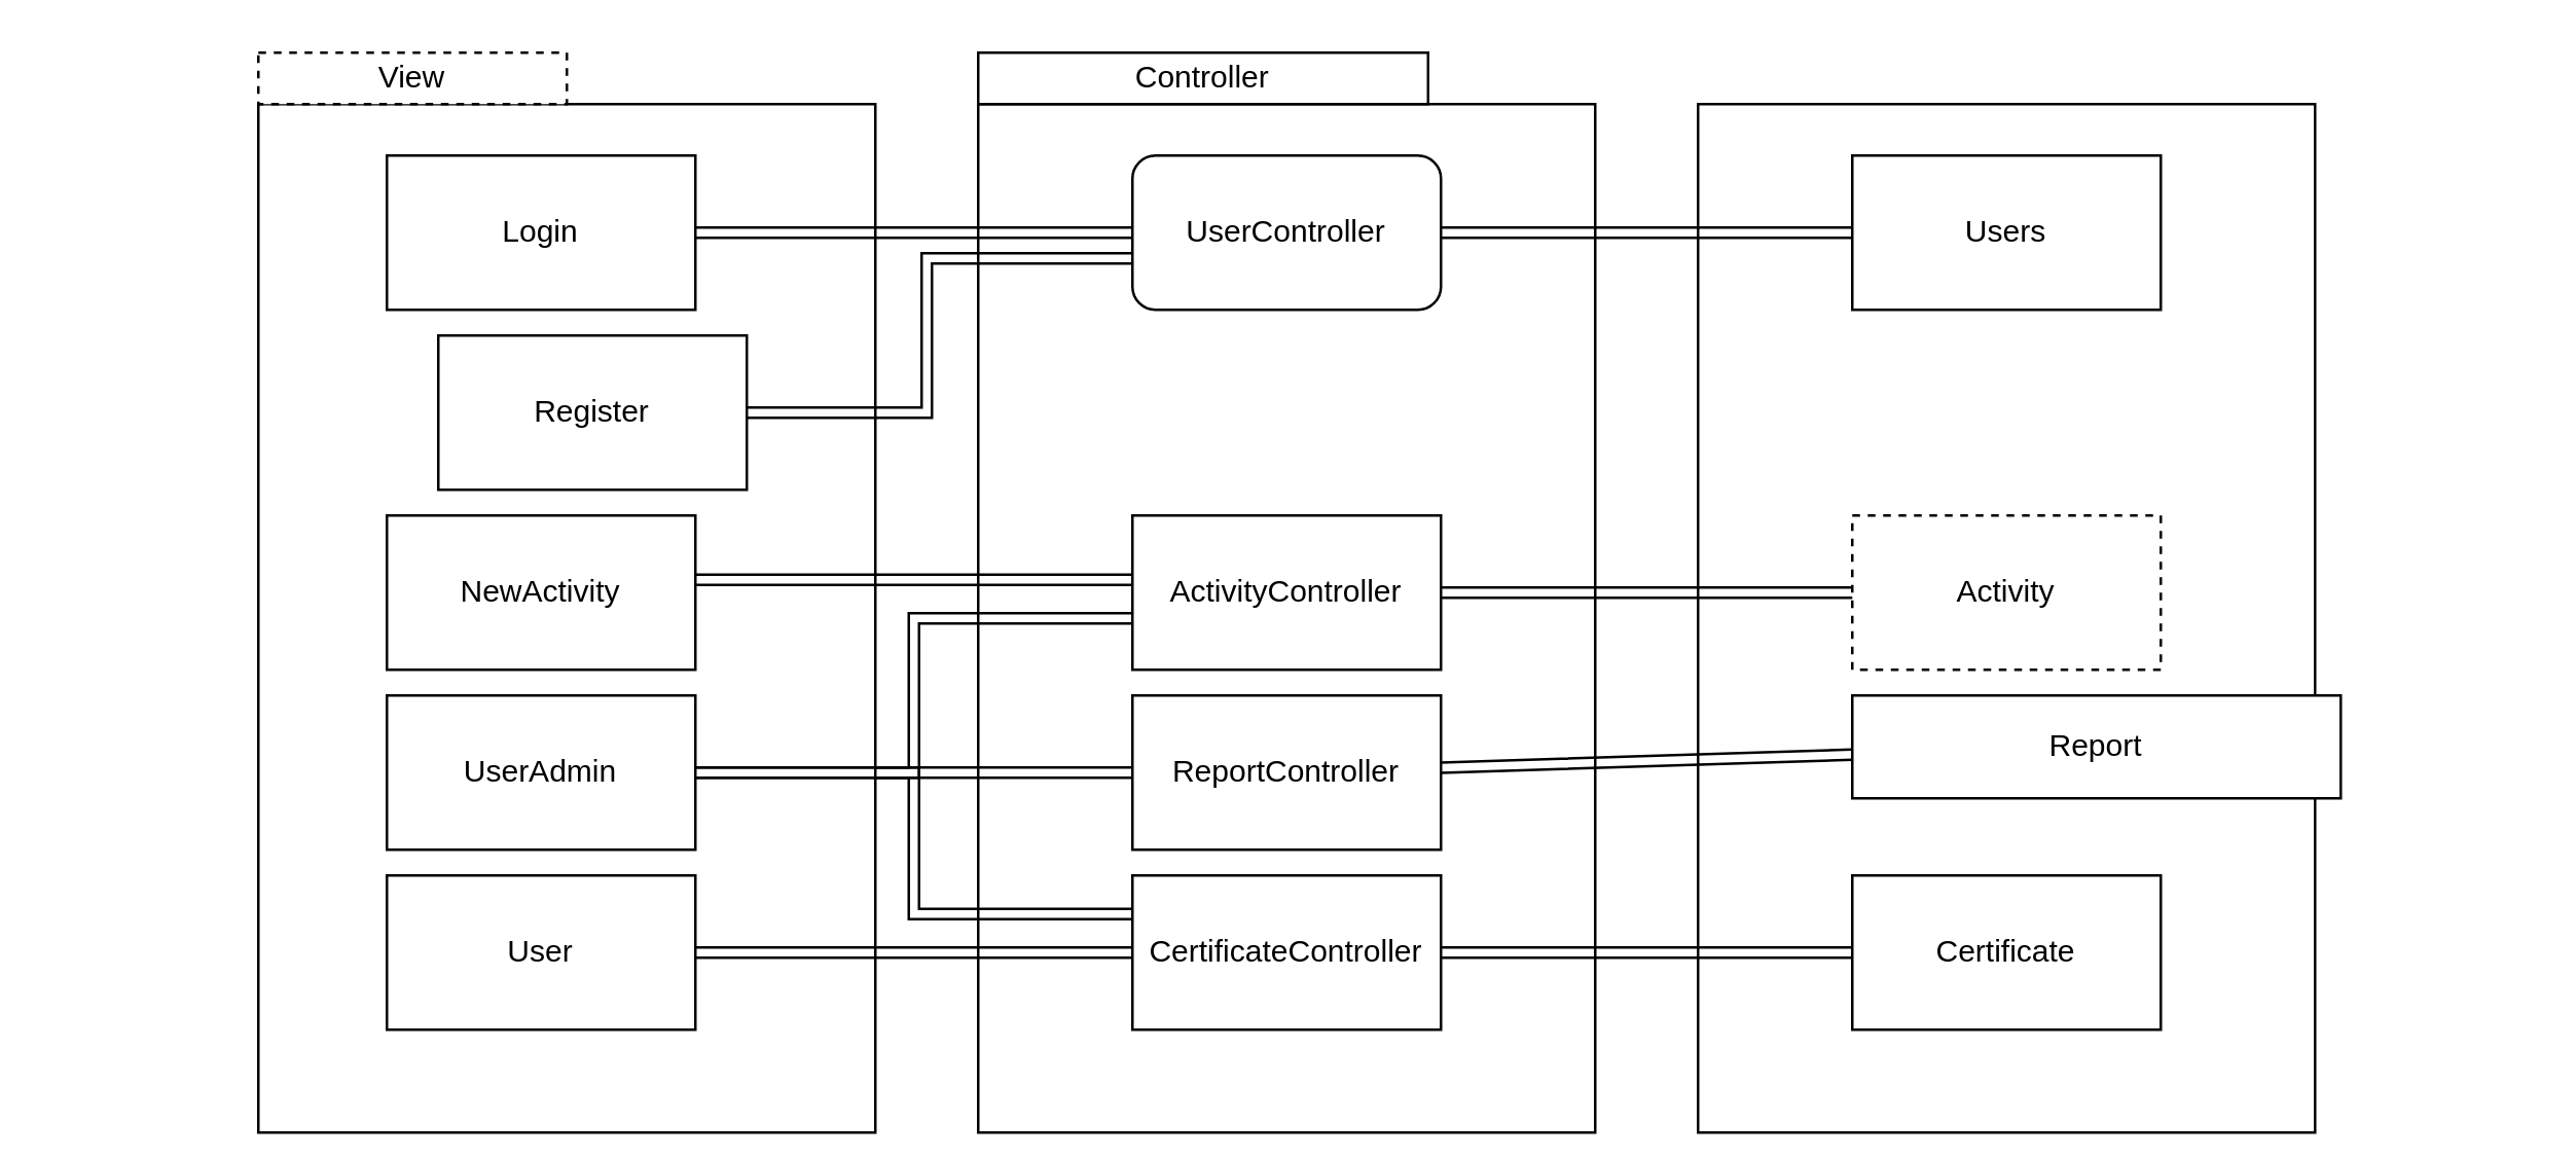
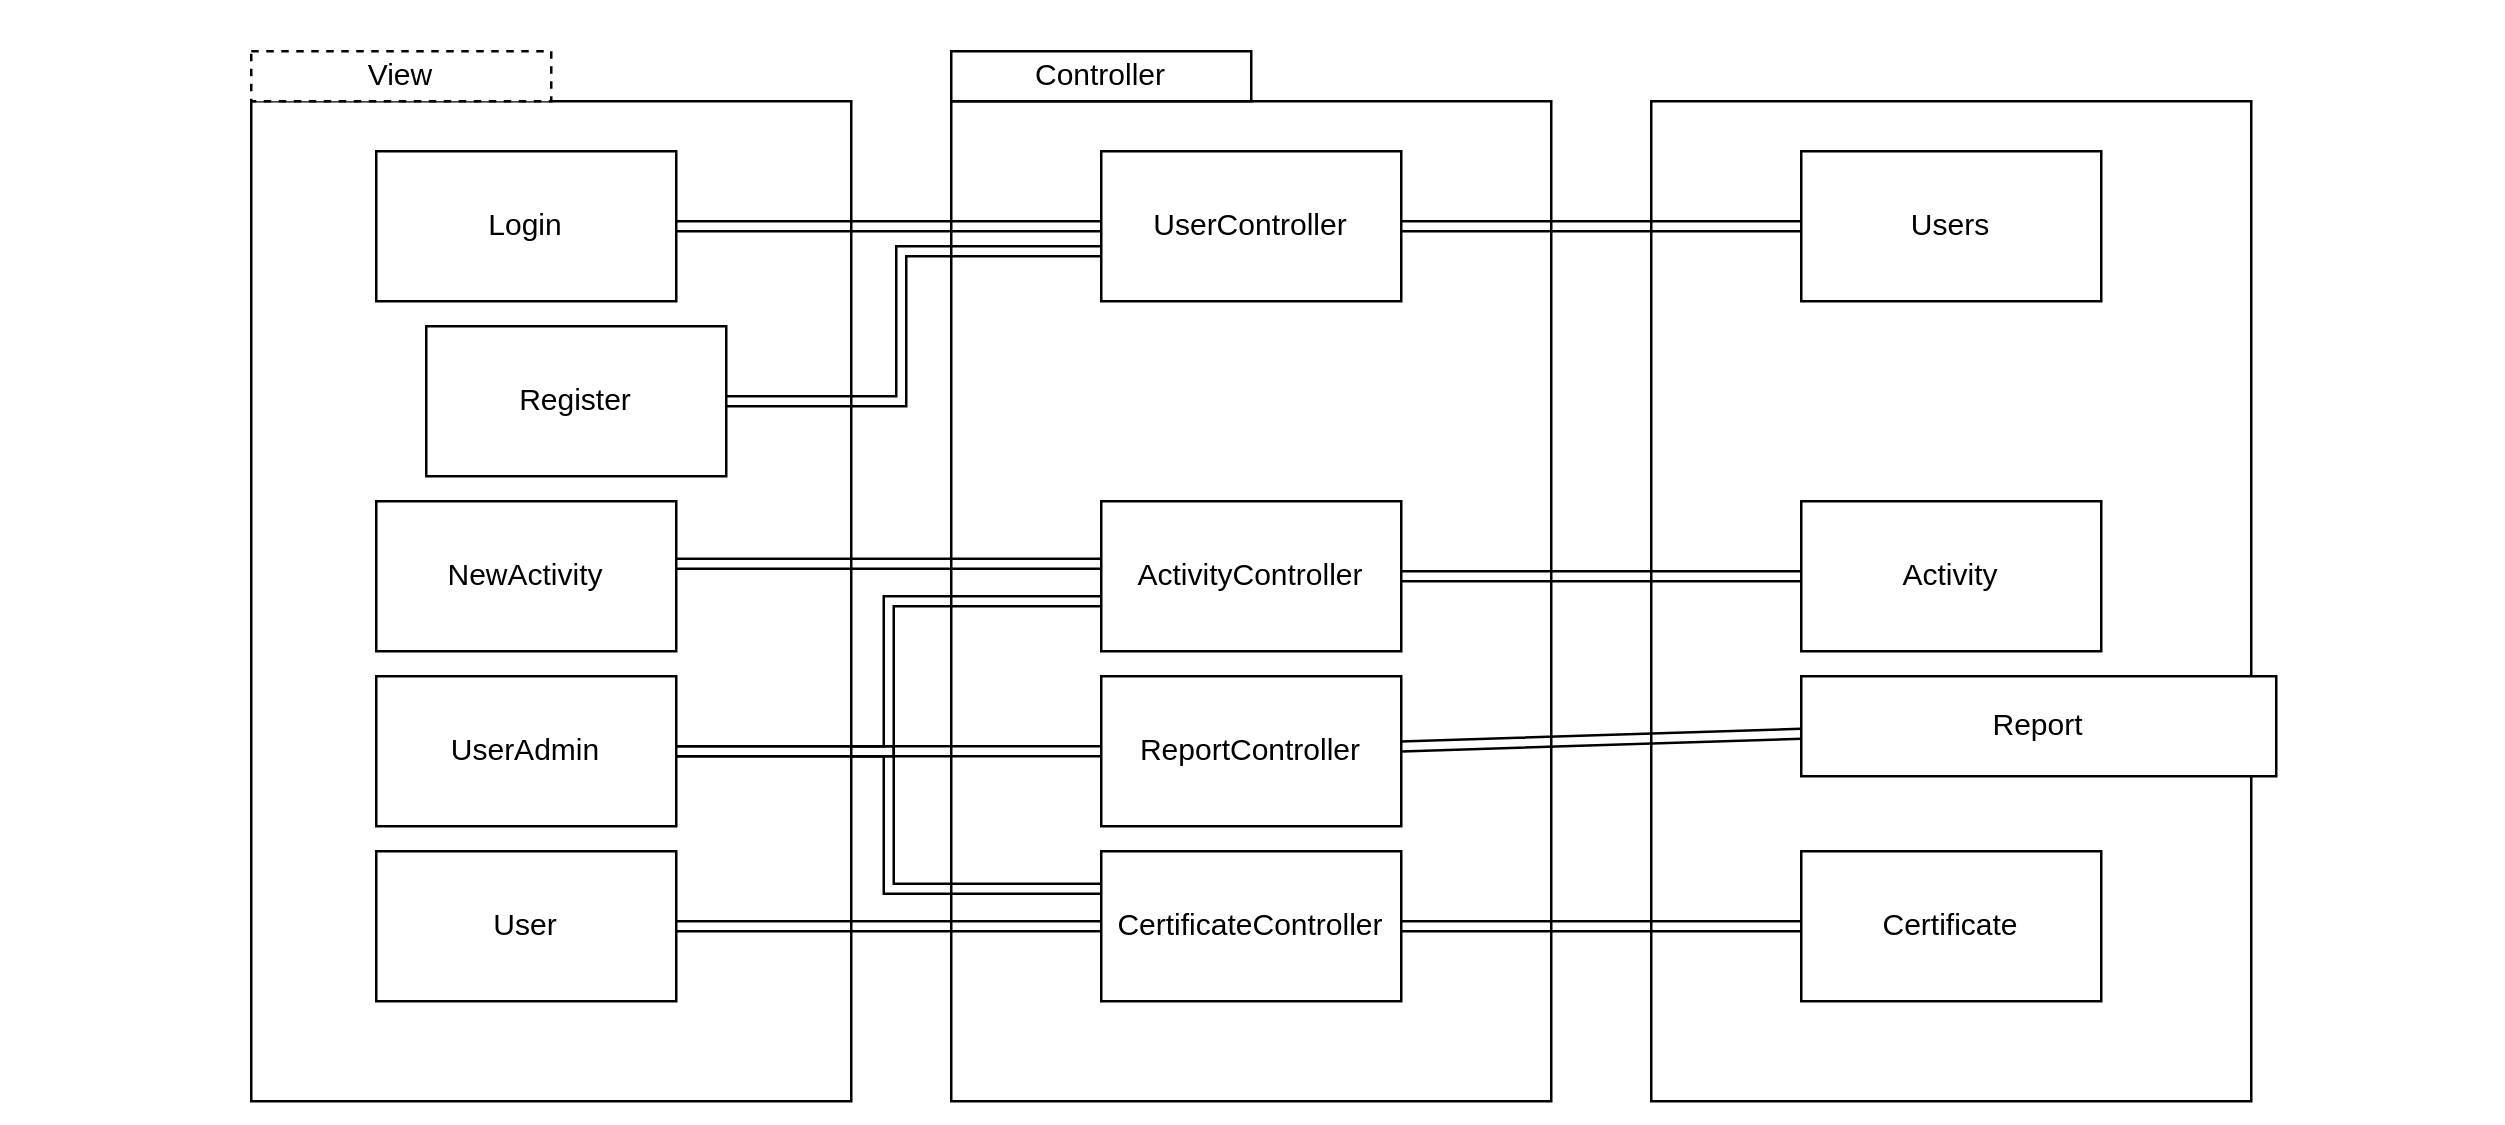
- <mxCell id="6" value="Controller" style="rounded=0;whiteSpace=wrap;html=1;" parent="1" vertex="1"><mxGeometry x="380" y="20" width="175" height="20" as="geometry" /></mxCell>
+ <mxCell id="6" value="Controller" style="rounded=0;whiteSpace=wrap;html=1;" parent="1" vertex="1"><mxGeometry x="380" y="20" width="120" height="20" as="geometry" /></mxCell>
- <mxCell id="10" value="UserController" style="whiteSpace=wrap;html=1;rounded=1;" parent="1" vertex="1"><mxGeometry x="440" y="60" width="120" height="60" as="geometry" /></mxCell>
+ <mxCell id="10" value="UserController" style="rounded=0;whiteSpace=wrap;html=1;" parent="1" vertex="1"><mxGeometry x="440" y="60" width="120" height="60" as="geometry" /></mxCell>
- <mxCell id="11" value="Activity" style="rounded=0;whiteSpace=wrap;html=1;dashed=1;" parent="1" vertex="1"><mxGeometry x="720" y="200" width="120" height="60" as="geometry" /></mxCell>
+ <mxCell id="11" value="Activity" style="rounded=0;whiteSpace=wrap;html=1;" parent="1" vertex="1"><mxGeometry x="720" y="200" width="120" height="60" as="geometry" /></mxCell>
